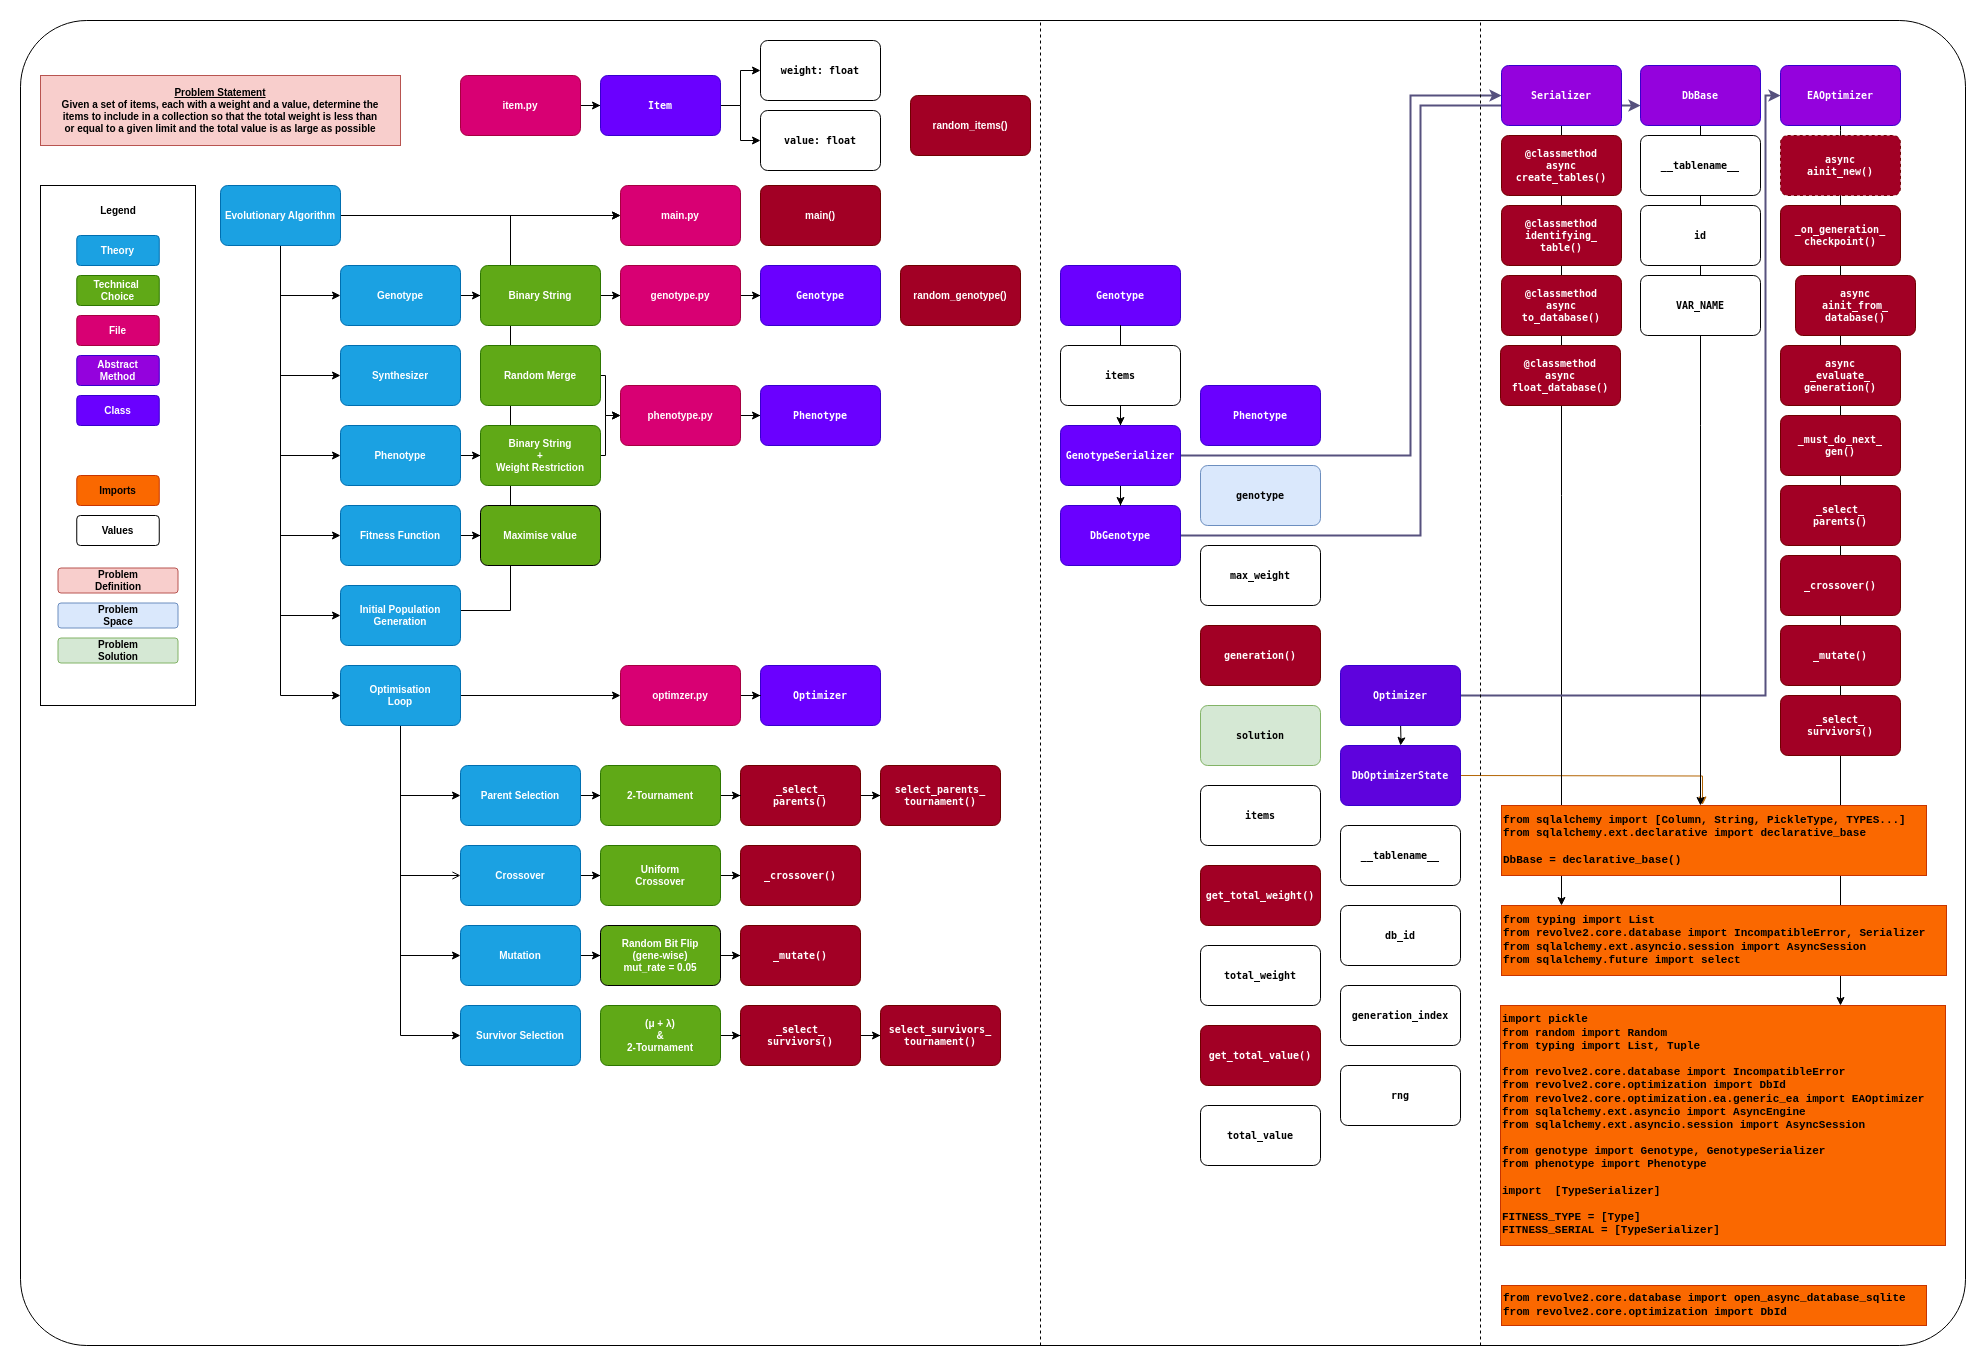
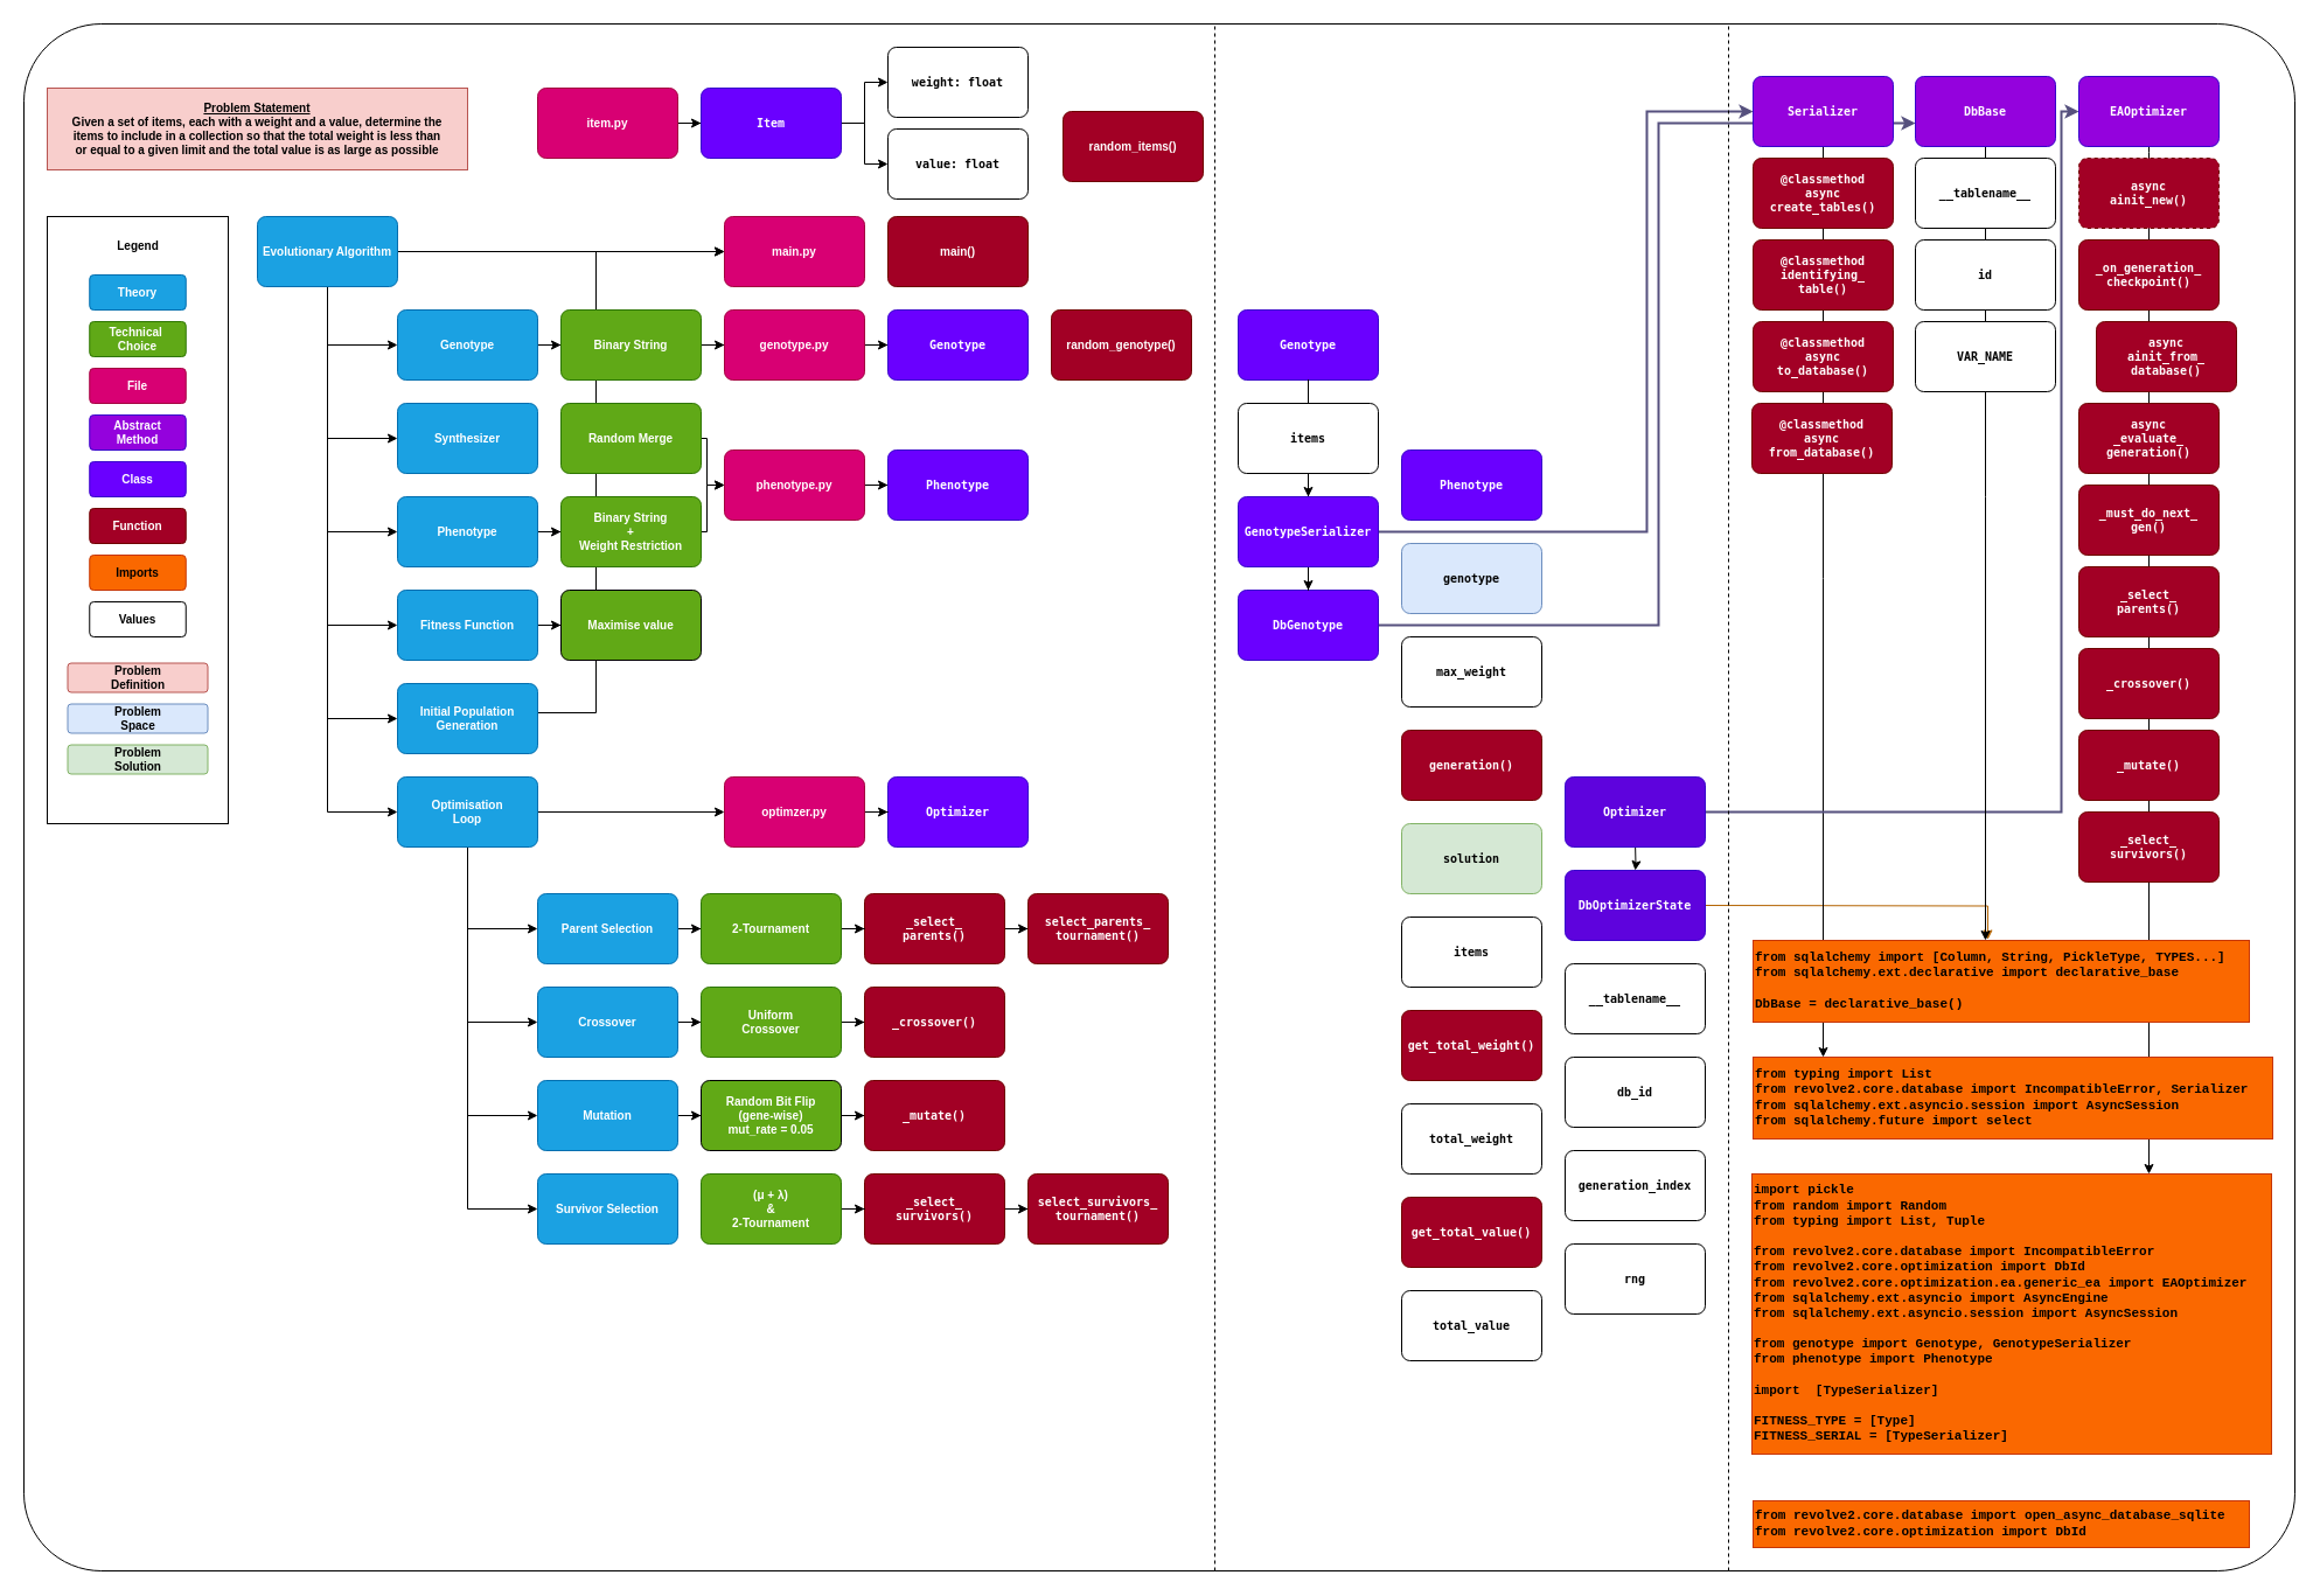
- <mxCell id="79" value="&lt;pre style=&quot;&quot;&gt;@classmethod&lt;br&gt;async&lt;br&gt;float_database()&lt;br&gt;&lt;/pre&gt;" style="rounded=1;whiteSpace=wrap;html=1;labelBorderColor=none;fontColor=#ffffff;fillColor=#a20025;strokeColor=#6F0000;fontSize=10;arcSize=12;fontStyle=1" parent="1" vertex="1"><mxGeometry x="1500" y="345" width="120" height="60" as="geometry" /></mxCell>
+ <mxCell id="79" value="&lt;pre style=&quot;&quot;&gt;@classmethod&lt;br&gt;async&lt;br&gt;from_database()&lt;br&gt;&lt;/pre&gt;" style="rounded=1;whiteSpace=wrap;html=1;labelBorderColor=none;fontColor=#ffffff;fillColor=#a20025;strokeColor=#6F0000;fontSize=10;arcSize=12;fontStyle=1" parent="1" vertex="1"><mxGeometry x="1500" y="345" width="120" height="60" as="geometry" /></mxCell>
+ <mxCell id="68" value="Function" style="rounded=1;whiteSpace=wrap;html=1;fontFamily=Helvetica;align=center;fontStyle=1;fontSize=10;fillColor=#a20025;strokeColor=#6F0000;fontColor=#ffffff;arcSize=12;" parent="1" vertex="1"><mxGeometry x="76.25" y="435" width="82.5" height="30" as="geometry" /></mxCell>
- <mxCell id="54" style="edgeStyle=orthogonalEdgeStyle;rounded=0;orthogonalLoop=1;jettySize=auto;html=1;entryX=0;entryY=0.5;entryDx=0;entryDy=0;fontSize=10;fontStyle=1;endArrow=open;" parent="1" source="58" target="17" edge="1"><mxGeometry relative="1" as="geometry" /></mxCell>
+ <mxCell id="54" style="edgeStyle=orthogonalEdgeStyle;rounded=0;orthogonalLoop=1;jettySize=auto;html=1;entryX=0;entryY=0.5;entryDx=0;entryDy=0;fontSize=10;fontStyle=1" parent="1" source="58" target="17" edge="1"><mxGeometry relative="1" as="geometry" /></mxCell>
